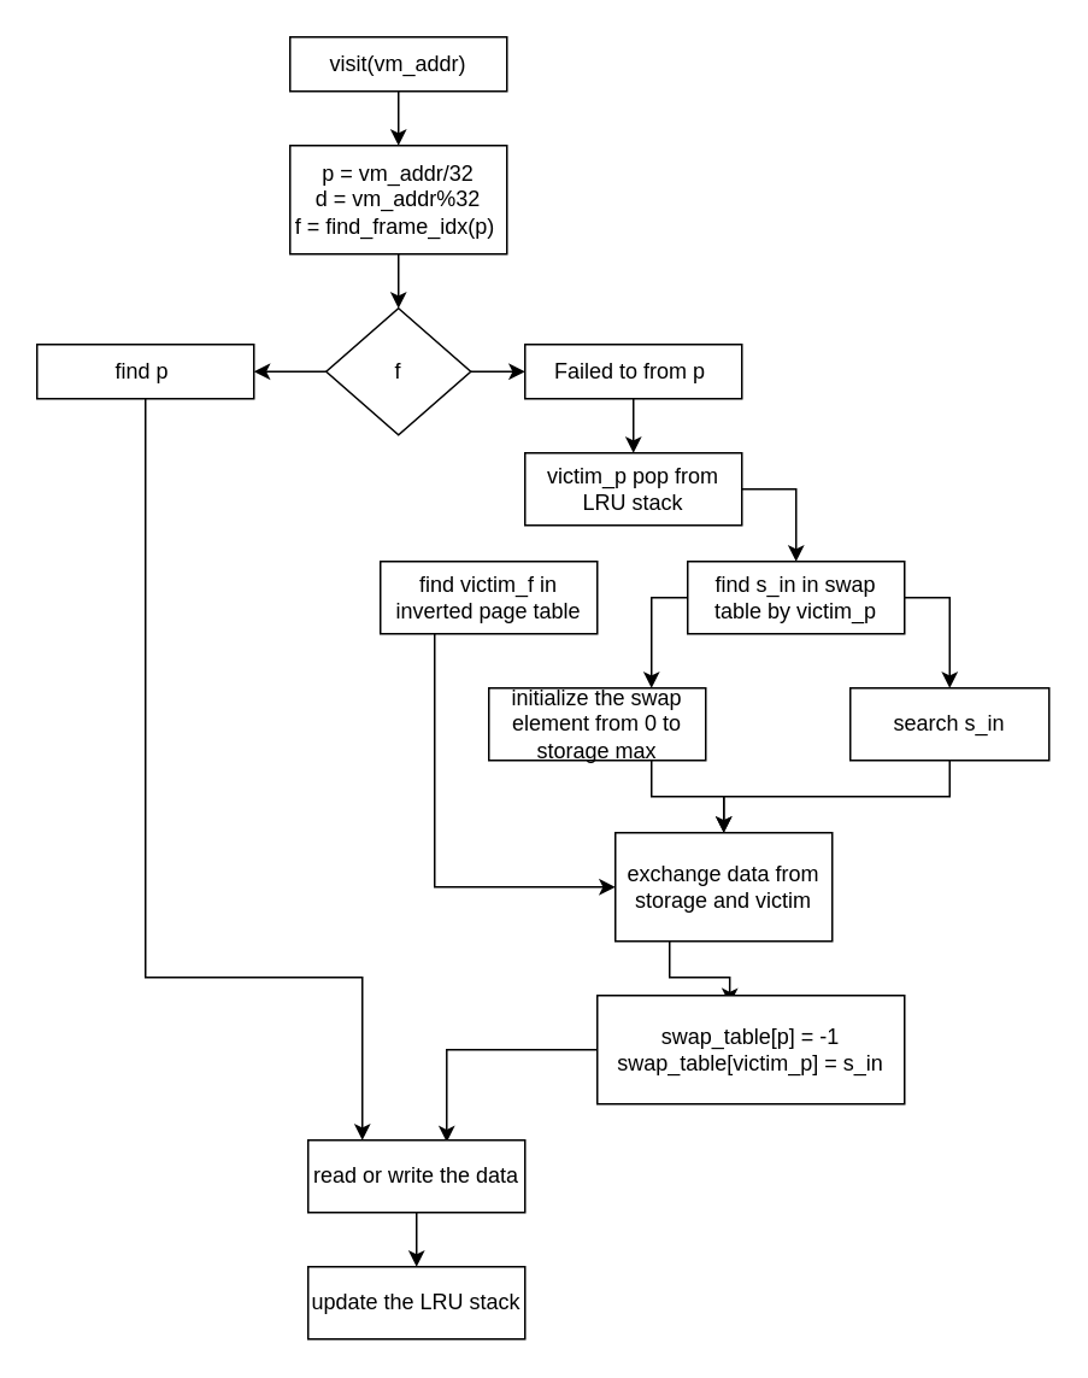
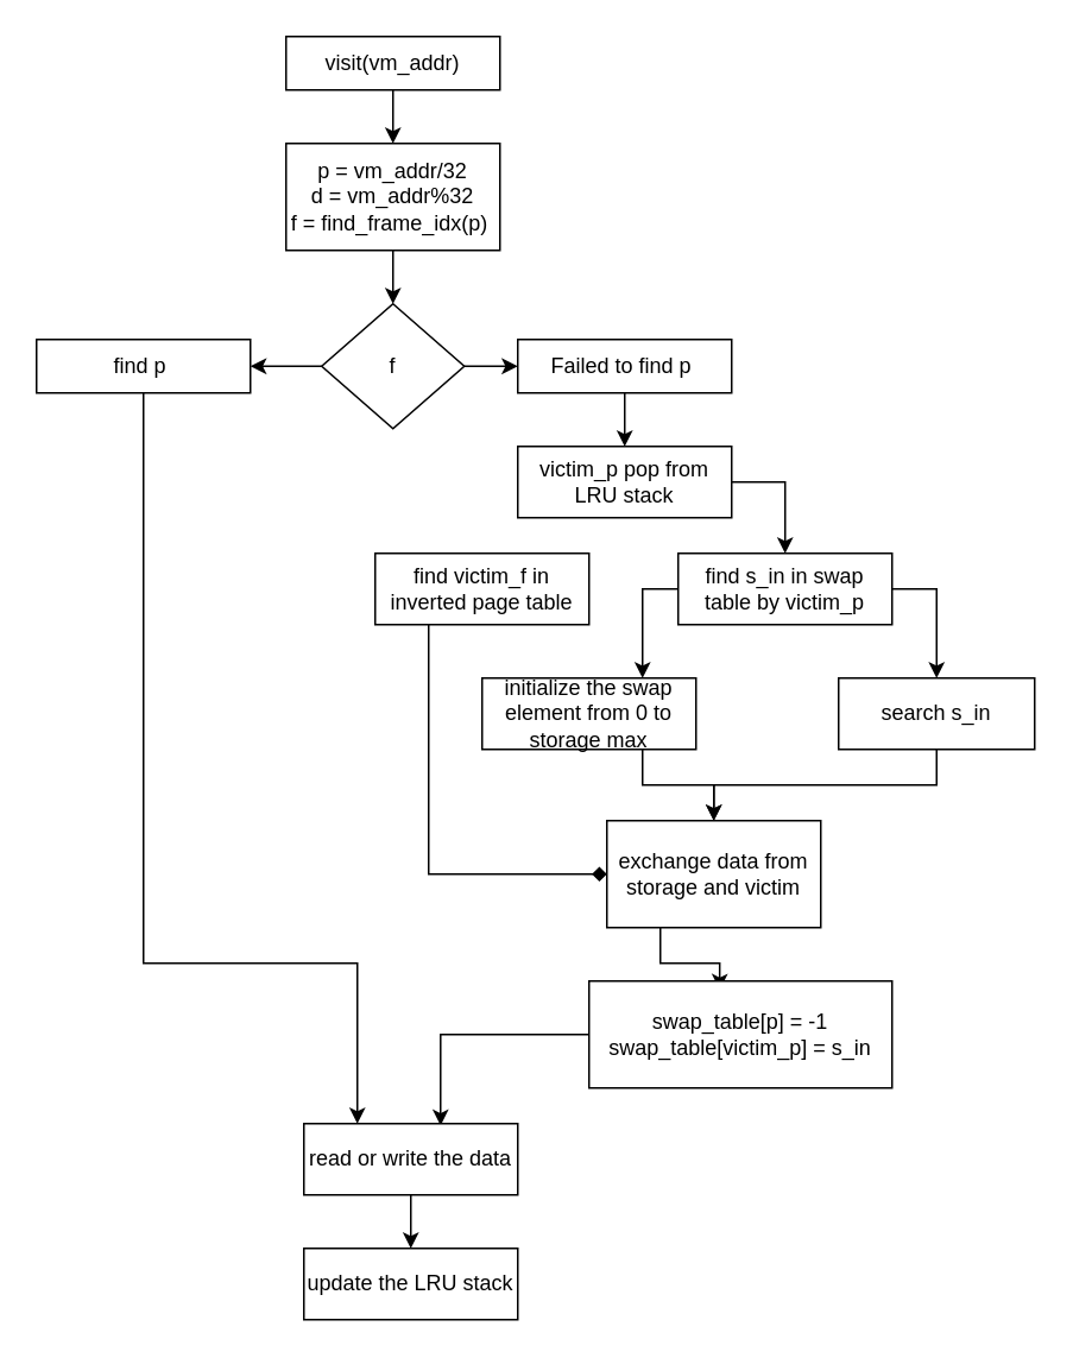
- <mxCell id="9" value="Failed to from p&amp;nbsp;" style="rounded=0;whiteSpace=wrap;html=1;" vertex="1" parent="1"><mxGeometry x="290" y="190" width="120" height="30" as="geometry" /></mxCell>
+ <mxCell id="9" value="Failed to find p&amp;nbsp;" style="rounded=0;whiteSpace=wrap;html=1;" vertex="1" parent="1"><mxGeometry x="290" y="190" width="120" height="30" as="geometry" /></mxCell>
- <mxCell id="15" style="edgeStyle=orthogonalEdgeStyle;rounded=0;orthogonalLoop=1;jettySize=auto;html=1;exitX=0.25;exitY=1;exitDx=0;exitDy=0;entryX=0;entryY=0.5;entryDx=0;entryDy=0;" edge="1" parent="1" source="16" target="25"><mxGeometry relative="1" as="geometry" /></mxCell>
+ <mxCell id="15" style="edgeStyle=orthogonalEdgeStyle;rounded=0;orthogonalLoop=1;jettySize=auto;html=1;exitX=0.25;exitY=1;exitDx=0;exitDy=0;entryX=0;entryY=0.5;entryDx=0;entryDy=0;endArrow=diamond;" edge="1" parent="1" source="16" target="25"><mxGeometry relative="1" as="geometry" /></mxCell>
